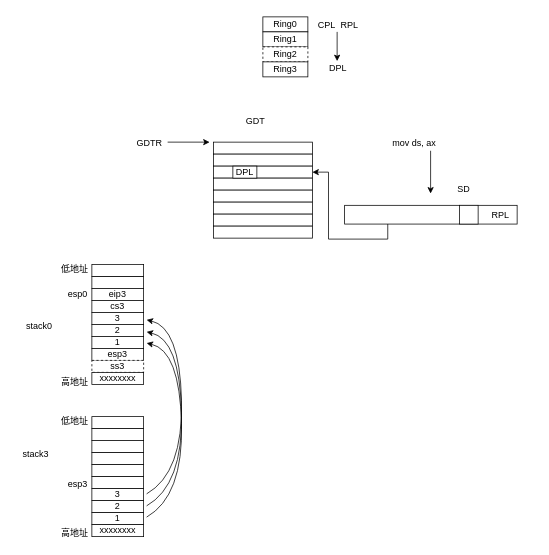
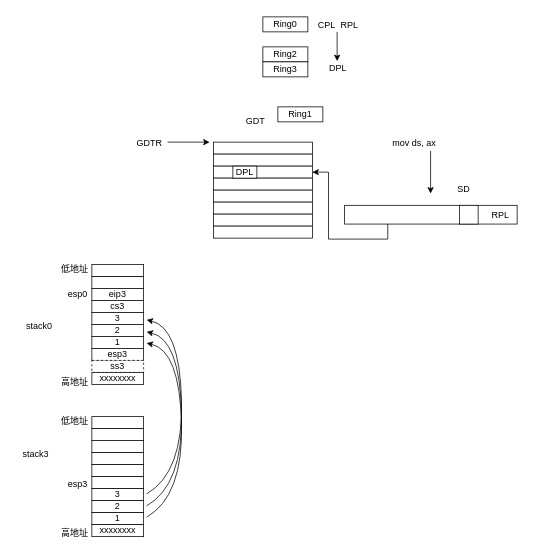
- <mxCell id="3" value="Ring1" style="rounded=0;whiteSpace=wrap;html=1;" parent="1" vertex="1"><mxGeometry x="350" y="42" width="60" height="20" as="geometry" /></mxCell>
+ <mxCell id="3" value="Ring1" style="rounded=0;whiteSpace=wrap;html=1;" parent="1" vertex="1"><mxGeometry x="370" y="142" width="60" height="20" as="geometry" /></mxCell>
- <mxCell id="4" value="Ring2" style="rounded=0;whiteSpace=wrap;html=1;dashed=1;" parent="1" vertex="1"><mxGeometry x="350" y="62" width="60" height="20" as="geometry" /></mxCell>
+ <mxCell id="4" value="Ring2" style="rounded=0;whiteSpace=wrap;html=1;" parent="1" vertex="1"><mxGeometry x="350" y="62" width="60" height="20" as="geometry" /></mxCell>
